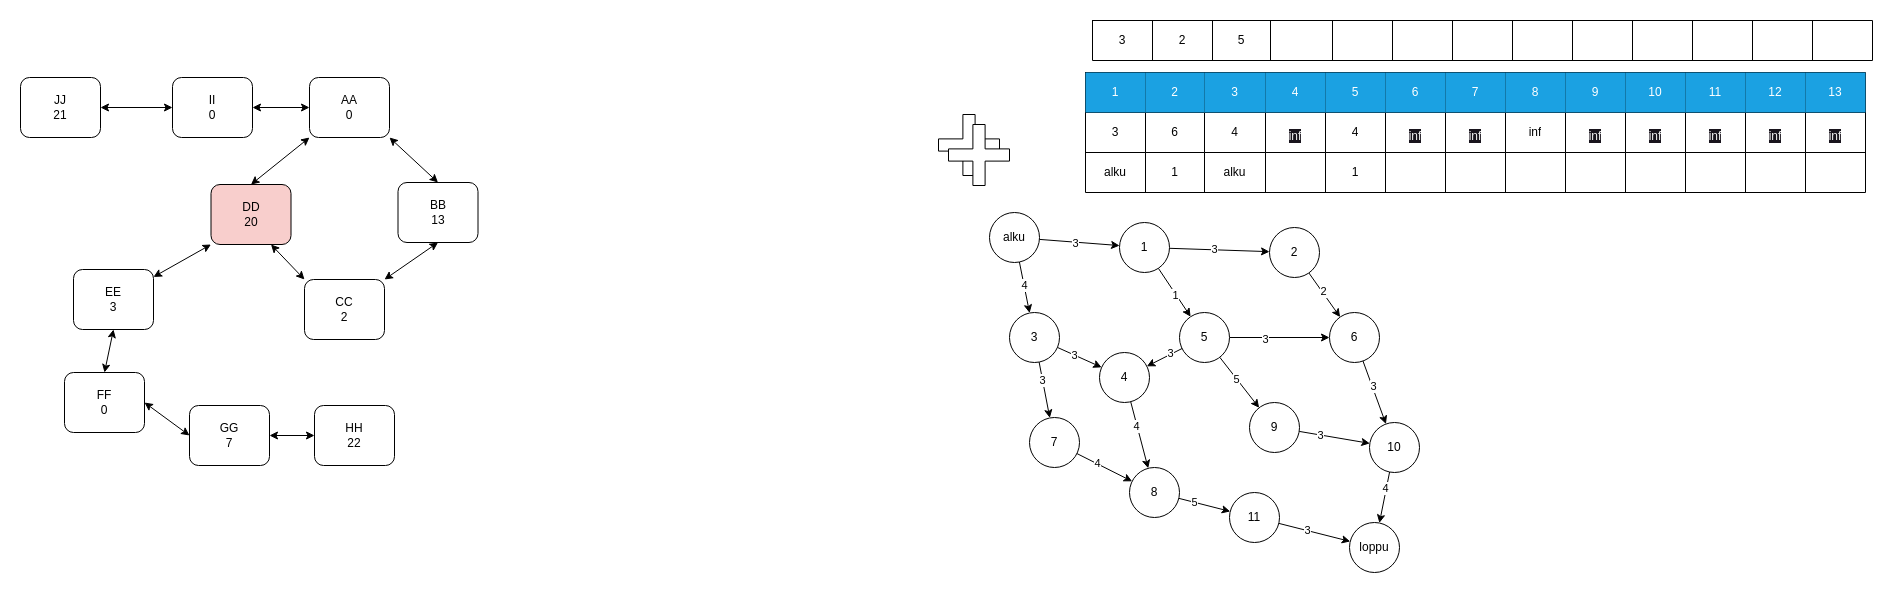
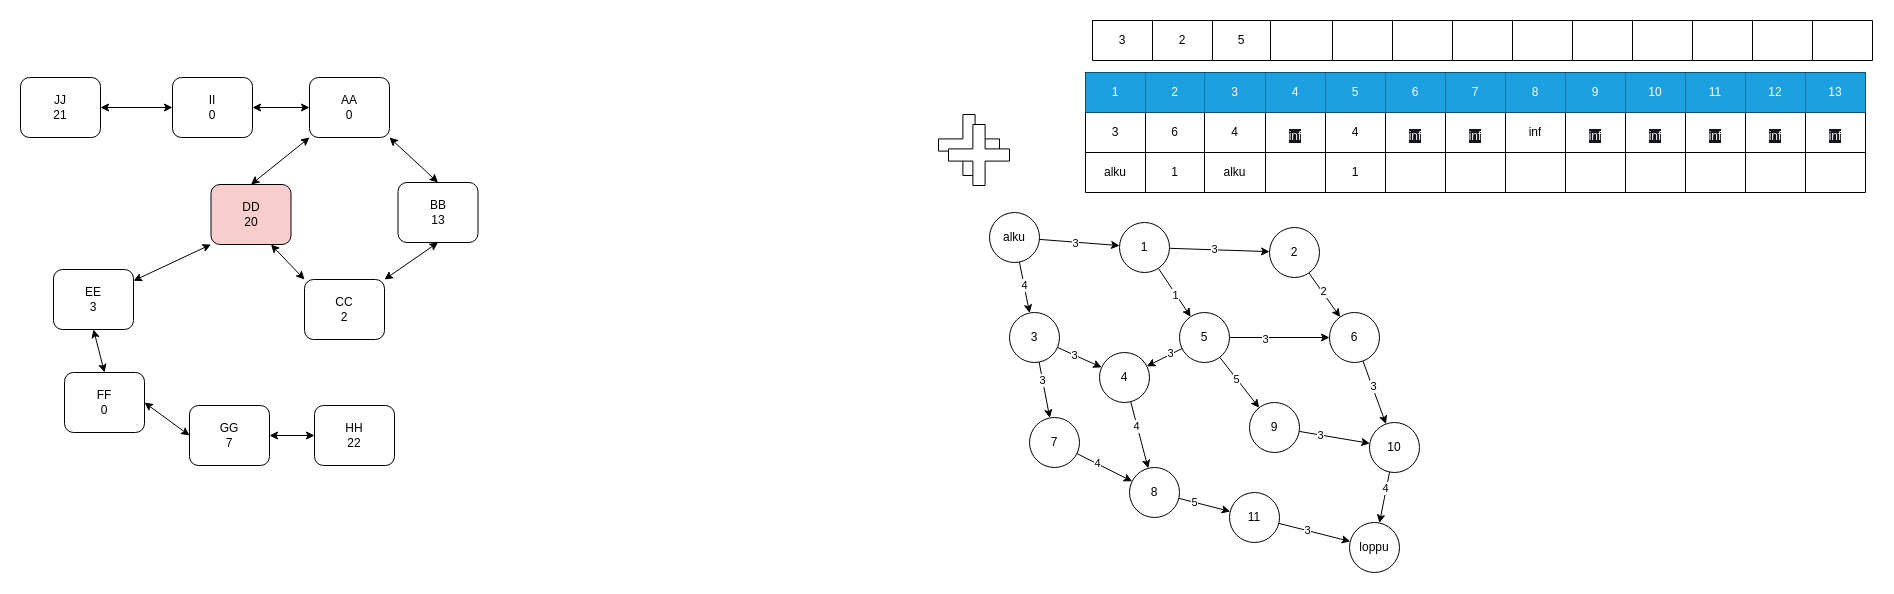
- <mxCell id="14" value="EE&lt;br&gt;3" style="rounded=1;whiteSpace=wrap;html=1;" parent="1" vertex="1"><mxGeometry x="73" y="269" width="80" height="60" as="geometry" /></mxCell>
+ <mxCell id="14" value="EE&lt;br&gt;3" style="rounded=1;whiteSpace=wrap;html=1;" parent="1" vertex="1"><mxGeometry x="53" y="269" width="80" height="60" as="geometry" /></mxCell>
